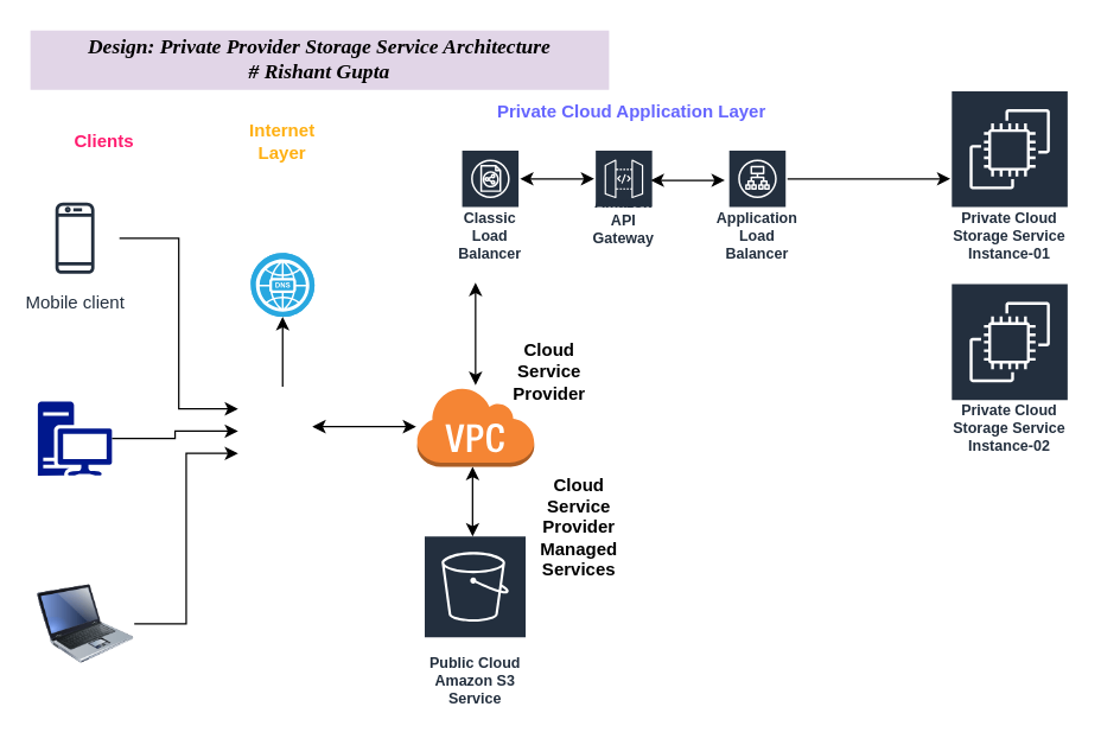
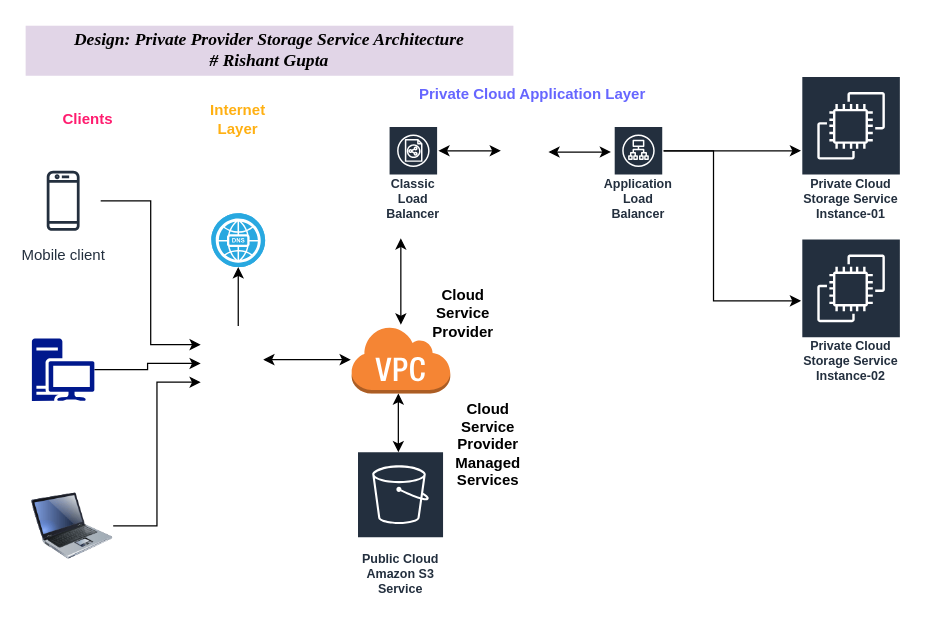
- <mxCell id="16" value="Amazon API Gateway" style="sketch=0;outlineConnect=0;fontColor=#232F3E;gradientColor=none;strokeColor=#ffffff;fillColor=#232F3E;dashed=0;verticalLabelPosition=middle;verticalAlign=bottom;align=center;html=1;whiteSpace=wrap;fontSize=10;fontStyle=1;spacing=3;shape=mxgraph.aws4.productIcon;prIcon=mxgraph.aws4.api_gateway;" parent="2" vertex="1"><mxGeometry x="380" y="40" width="40" height="70" as="geometry" /></mxCell>
+ <mxCell id="24" style="edgeStyle=orthogonalEdgeStyle;rounded=0;orthogonalLoop=1;jettySize=auto;html=1;" parent="2" source="21" target="23" edge="1"><mxGeometry relative="1" as="geometry"><mxPoint x="610" y="180" as="targetPoint" /><Array as="points"><mxPoint x="550" y="60" /><mxPoint x="550" y="180" /></Array></mxGeometry></mxCell>
